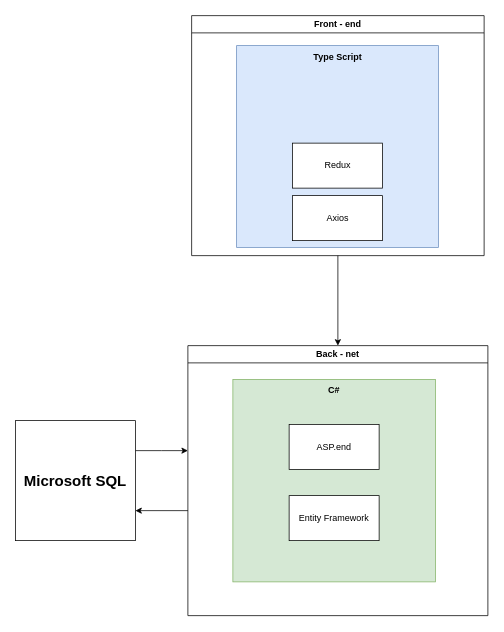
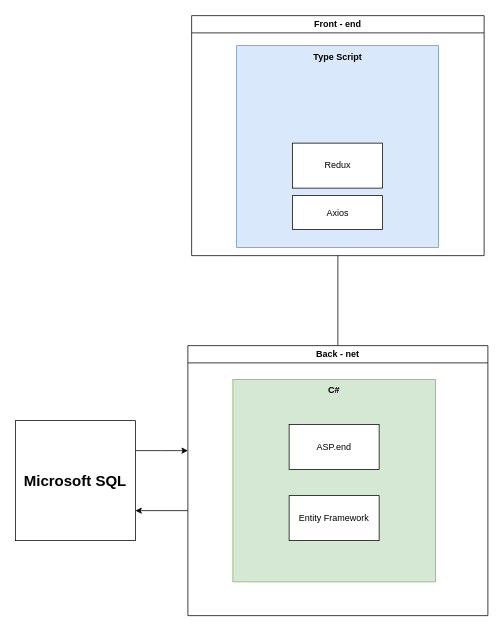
- <mxCell id="8" value="Axios" style="rounded=0;whiteSpace=wrap;html=1;" parent="4" vertex="1"><mxGeometry x="74.5" y="200" width="120" height="60" as="geometry" /></mxCell>
+ <mxCell id="8" value="Axios" style="rounded=0;whiteSpace=wrap;html=1;" parent="4" vertex="1"><mxGeometry x="74.5" y="200" width="120" height="45" as="geometry" /></mxCell>
- <mxCell id="2" style="edgeStyle=orthogonalEdgeStyle;rounded=0;orthogonalLoop=1;jettySize=auto;html=1;exitX=0.5;exitY=1;exitDx=0;exitDy=0;entryX=0.5;entryY=0;entryDx=0;entryDy=0;" parent="1" source="3" target="9" edge="1"><mxGeometry relative="1" as="geometry" /></mxCell>
+ <mxCell id="2" style="edgeStyle=orthogonalEdgeStyle;rounded=0;orthogonalLoop=1;jettySize=auto;html=1;exitX=0.5;exitY=1;exitDx=0;exitDy=0;entryX=0.5;entryY=0;entryDx=0;entryDy=0;endArrow=none;" parent="1" source="3" target="9" edge="1"><mxGeometry relative="1" as="geometry" /></mxCell>
